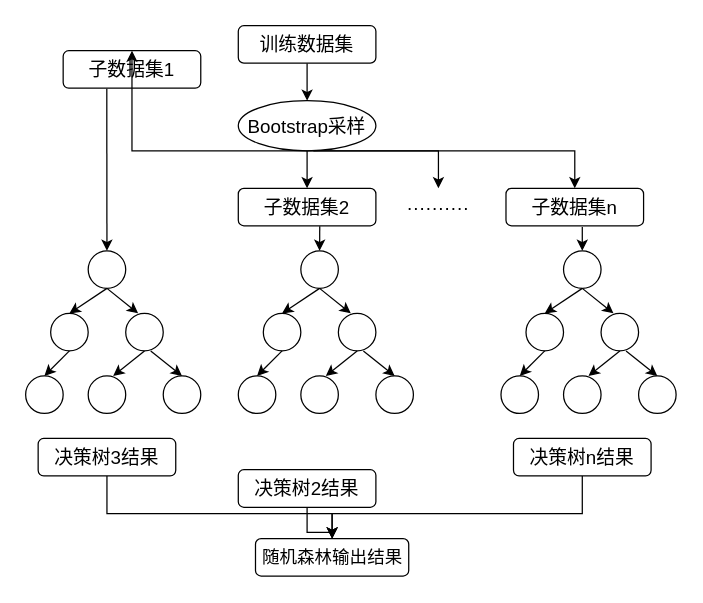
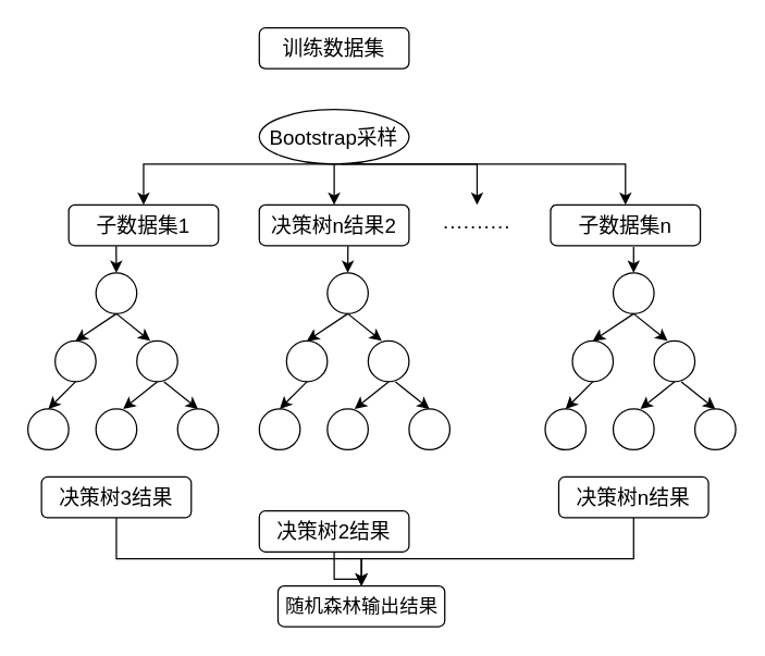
- <mxCell id="4" value="&lt;font style=&quot;font-size: 15px&quot;&gt;子数据集1&lt;/font&gt;" style="rounded=1;whiteSpace=wrap;html=1;" vertex="1" parent="1"><mxGeometry x="50" y="40" width="110" height="30" as="geometry" /></mxCell>
+ <mxCell id="4" value="&lt;font style=&quot;font-size: 15px&quot;&gt;子数据集1&lt;/font&gt;" style="rounded=1;whiteSpace=wrap;html=1;" vertex="1" parent="1"><mxGeometry x="50" y="150" width="110" height="30" as="geometry" /></mxCell>
- <mxCell id="5" value="" style="edgeStyle=orthogonalEdgeStyle;rounded=0;orthogonalLoop=1;jettySize=auto;html=1;fontSize=15;" edge="1" parent="1" source="6" target="8"><mxGeometry relative="1" as="geometry" /></mxCell>
- <mxCell id="3" value="&lt;span style=&quot;font-size: 15px&quot;&gt;子数据集2&lt;/span&gt;" style="rounded=1;whiteSpace=wrap;html=1;" vertex="1" parent="1"><mxGeometry x="190" y="150" width="110" height="30" as="geometry" /></mxCell>
+ <mxCell id="3" value="&lt;span style=&quot;font-size: 15px&quot;&gt;决策树n结果2&lt;/span&gt;" style="rounded=1;whiteSpace=wrap;html=1;" vertex="1" parent="1"><mxGeometry x="190" y="150" width="110" height="30" as="geometry" /></mxCell>
